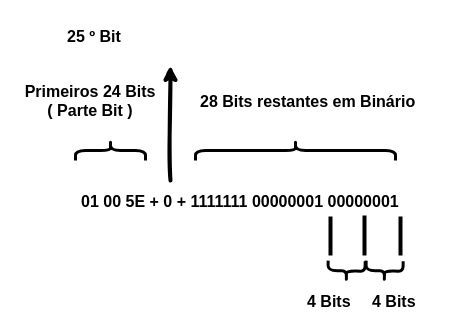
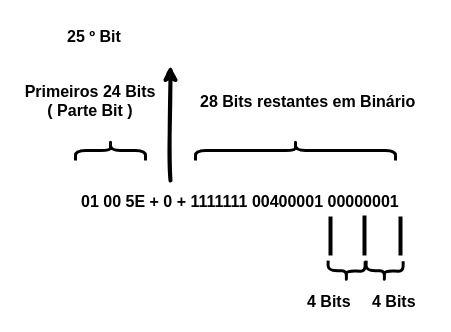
- <mxCell id="2" value="&lt;span style=&quot;color: light-dark(rgb(0, 0, 0), rgb(0, 102, 204));&quot;&gt;01 00 5E&lt;/span&gt; &lt;span style=&quot;color: light-dark(rgb(0, 0, 0), rgb(0, 153, 0));&quot;&gt;+ 0&lt;/span&gt; + &lt;span style=&quot;color: light-dark(rgb(0, 0, 0), rgb(204, 0, 204));&quot;&gt;1111111 00000001 00000001&lt;/span&gt;" style="text;html=1;whiteSpace=wrap;overflow=hidden;rounded=0;fontFamily=Helvetica;fontSize=16;fontStyle=1" vertex="1" parent="1"><mxGeometry x="79" y="185" width="350" height="40" as="geometry" /></mxCell>
+ <mxCell id="2" value="&lt;span style=&quot;color: light-dark(rgb(0, 0, 0), rgb(0, 102, 204));&quot;&gt;01 00 5E&lt;/span&gt; &lt;span style=&quot;color: light-dark(rgb(0, 0, 0), rgb(0, 153, 0));&quot;&gt;+ 0&lt;/span&gt; + &lt;span style=&quot;color: light-dark(rgb(0, 0, 0), rgb(204, 0, 204));&quot;&gt;1111111 00400001 00000001&lt;/span&gt;" style="text;html=1;whiteSpace=wrap;overflow=hidden;rounded=0;fontFamily=Helvetica;fontSize=16;fontStyle=1" vertex="1" parent="1"><mxGeometry x="79" y="185" width="350" height="40" as="geometry" /></mxCell>
